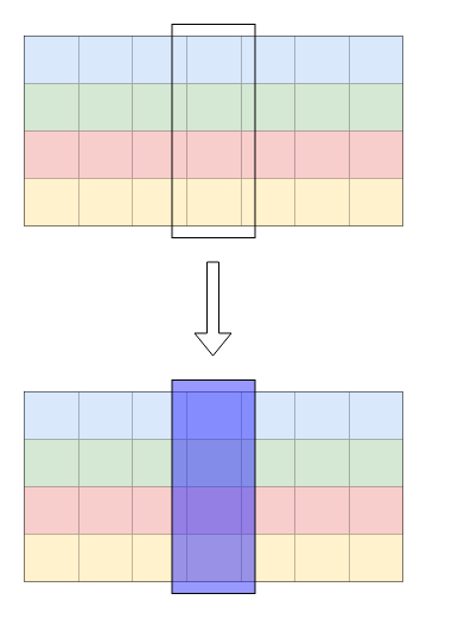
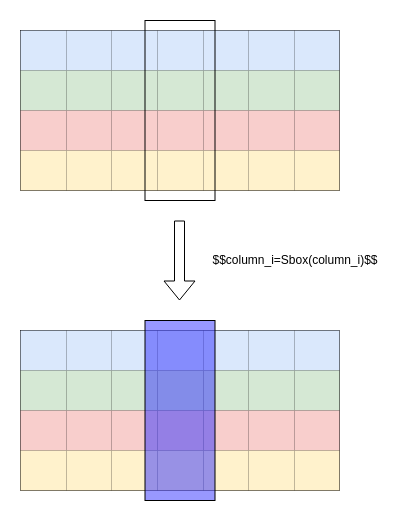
+ <mxCell id="71" value="$$column_i=Sbox(column_i)$$" style="text;html=1;strokeColor=none;fillColor=none;align=center;verticalAlign=middle;whiteSpace=wrap;rounded=0;" vertex="1" parent="1"><mxGeometry x="214.5" y="250" width="160" height="20" as="geometry" /></mxCell>
